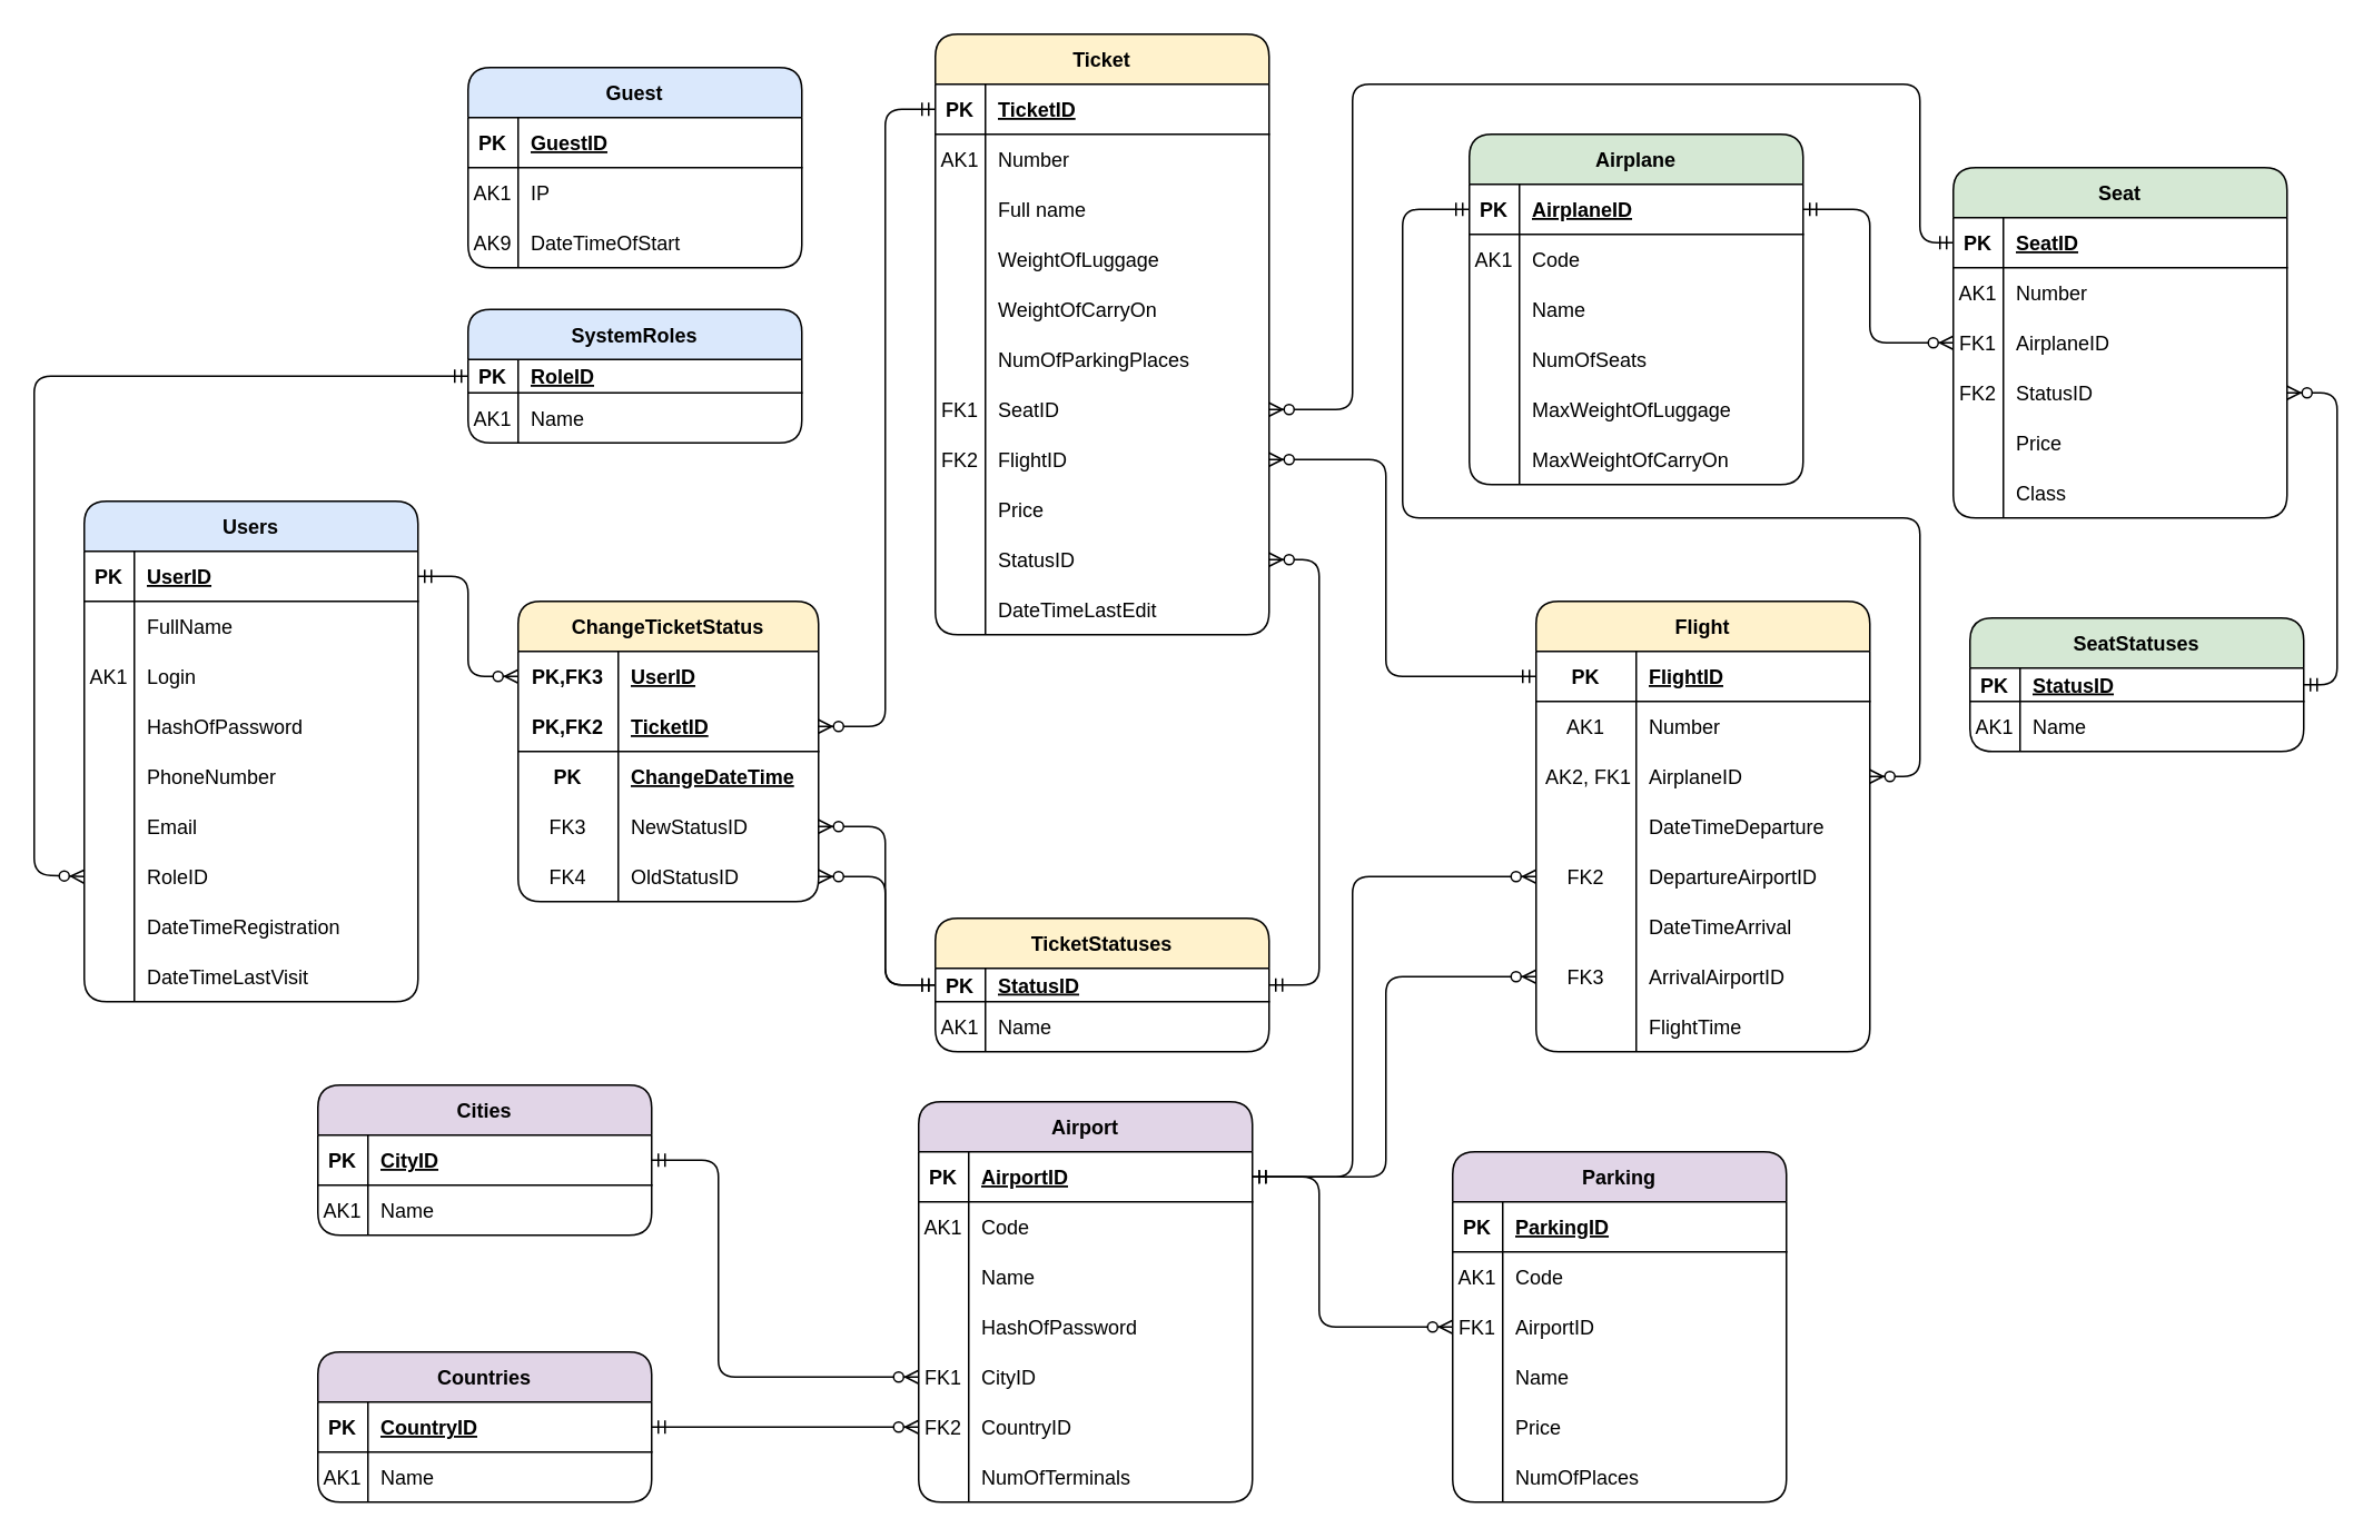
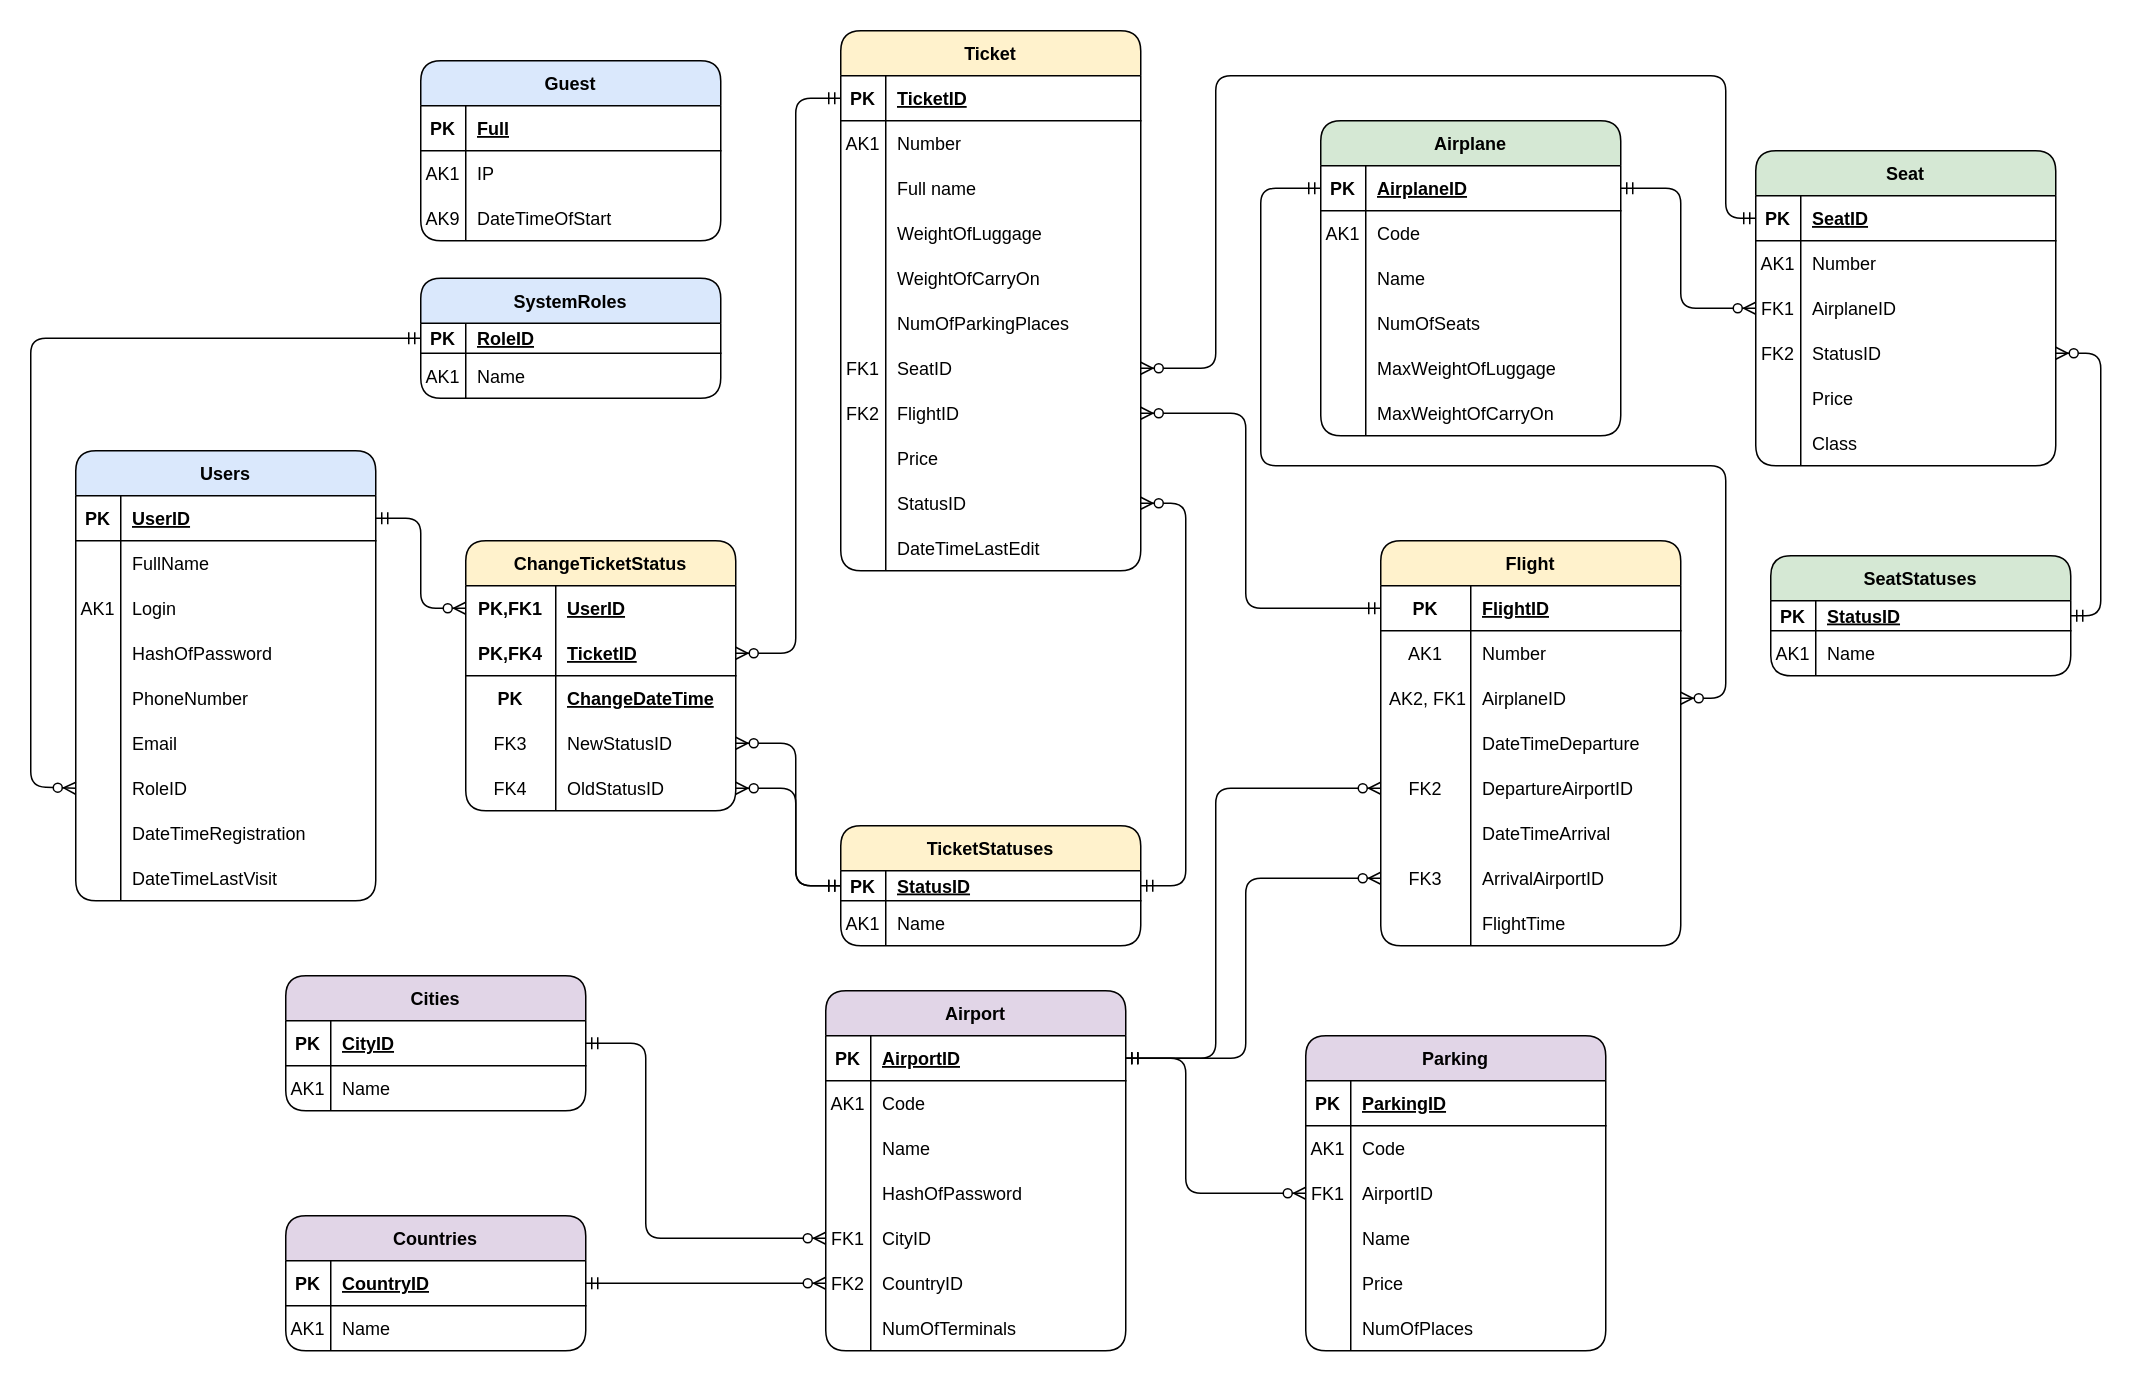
- <mxCell id="35" value="GuestID" style="shape=partialRectangle;connectable=0;fillColor=none;top=0;left=0;bottom=0;right=0;align=left;spacingLeft=6;fontStyle=5;overflow=hidden;rounded=1;" parent="33" vertex="1"><mxGeometry x="30" width="170" height="30" as="geometry"><mxRectangle width="170" height="30" as="alternateBounds" /></mxGeometry></mxCell>
+ <mxCell id="35" value="Full" style="shape=partialRectangle;connectable=0;fillColor=none;top=0;left=0;bottom=0;right=0;align=left;spacingLeft=6;fontStyle=5;overflow=hidden;rounded=1;" parent="33" vertex="1"><mxGeometry x="30" width="170" height="30" as="geometry"><mxRectangle width="170" height="30" as="alternateBounds" /></mxGeometry></mxCell>
- <mxCell id="229" value="PK,FK3" style="shape=partialRectangle;connectable=0;fillColor=none;top=0;left=0;bottom=0;right=0;fontStyle=1;overflow=hidden;strokeColor=#000000;" vertex="1" parent="228"><mxGeometry width="60" height="30" as="geometry"><mxRectangle width="60" height="30" as="alternateBounds" /></mxGeometry></mxCell>
+ <mxCell id="229" value="PK,FK1" style="shape=partialRectangle;connectable=0;fillColor=none;top=0;left=0;bottom=0;right=0;fontStyle=1;overflow=hidden;strokeColor=#000000;" vertex="1" parent="228"><mxGeometry width="60" height="30" as="geometry"><mxRectangle width="60" height="30" as="alternateBounds" /></mxGeometry></mxCell>
- <mxCell id="232" value="PK,FK2" style="shape=partialRectangle;connectable=0;fillColor=none;top=0;left=0;bottom=0;right=0;fontStyle=1;overflow=hidden;strokeColor=#000000;" vertex="1" parent="231"><mxGeometry width="60" height="30" as="geometry"><mxRectangle width="60" height="30" as="alternateBounds" /></mxGeometry></mxCell>
+ <mxCell id="232" value="PK,FK4" style="shape=partialRectangle;connectable=0;fillColor=none;top=0;left=0;bottom=0;right=0;fontStyle=1;overflow=hidden;strokeColor=#000000;" vertex="1" parent="231"><mxGeometry width="60" height="30" as="geometry"><mxRectangle width="60" height="30" as="alternateBounds" /></mxGeometry></mxCell>
